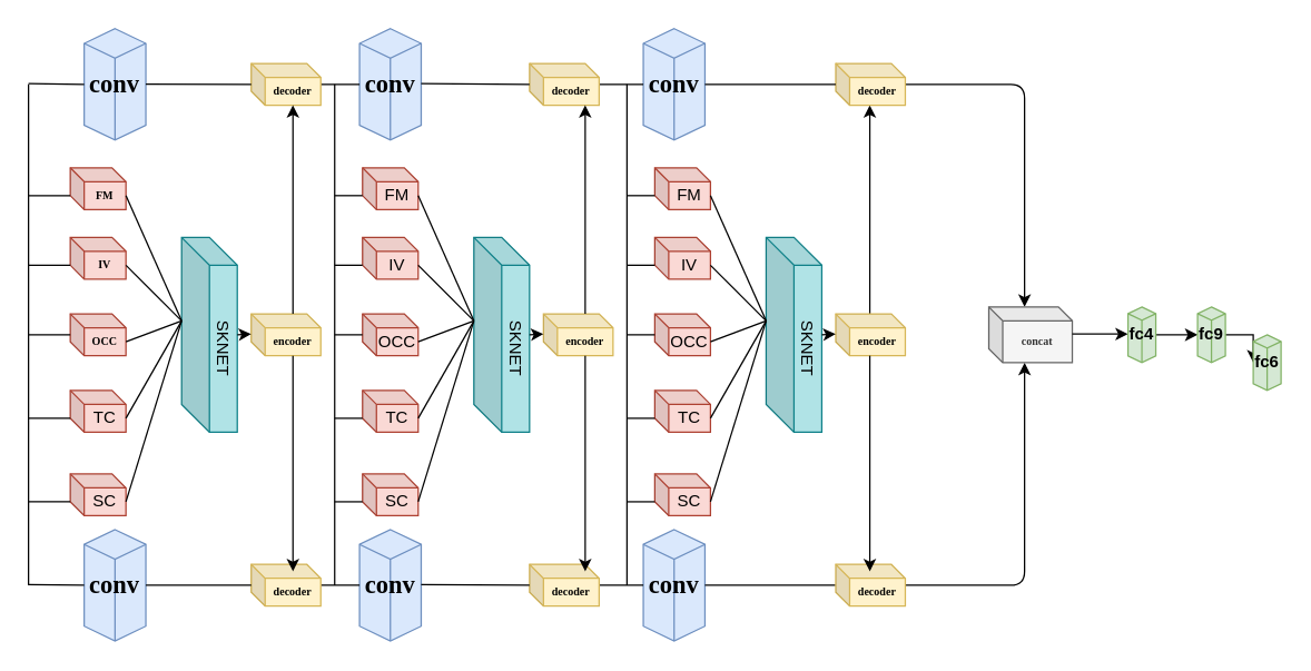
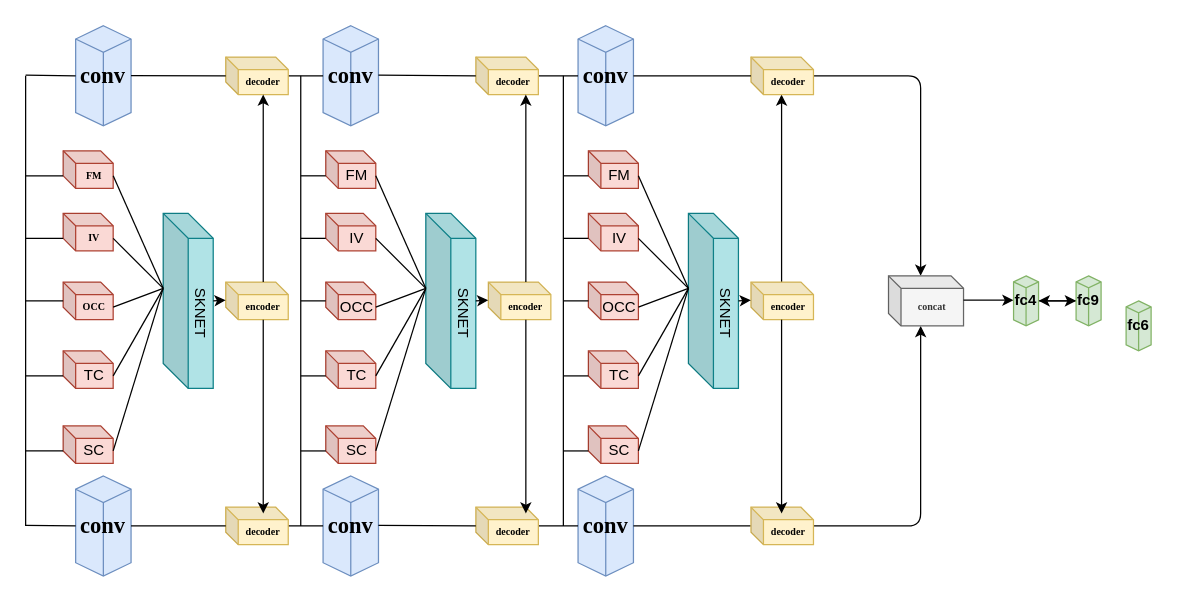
- <mxCell id="26" value="" style="edgeStyle=orthogonalEdgeStyle;rounded=0;orthogonalLoop=1;jettySize=auto;html=1;" parent="1" source="27" target="28" edge="1"><mxGeometry relative="1" as="geometry" /></mxCell>
+ <mxCell id="26" value="" style="edgeStyle=orthogonalEdgeStyle;rounded=0;orthogonalLoop=1;jettySize=auto;html=1;" parent="1" source="27" target="25" edge="1"><mxGeometry relative="1" as="geometry" /></mxCell>
